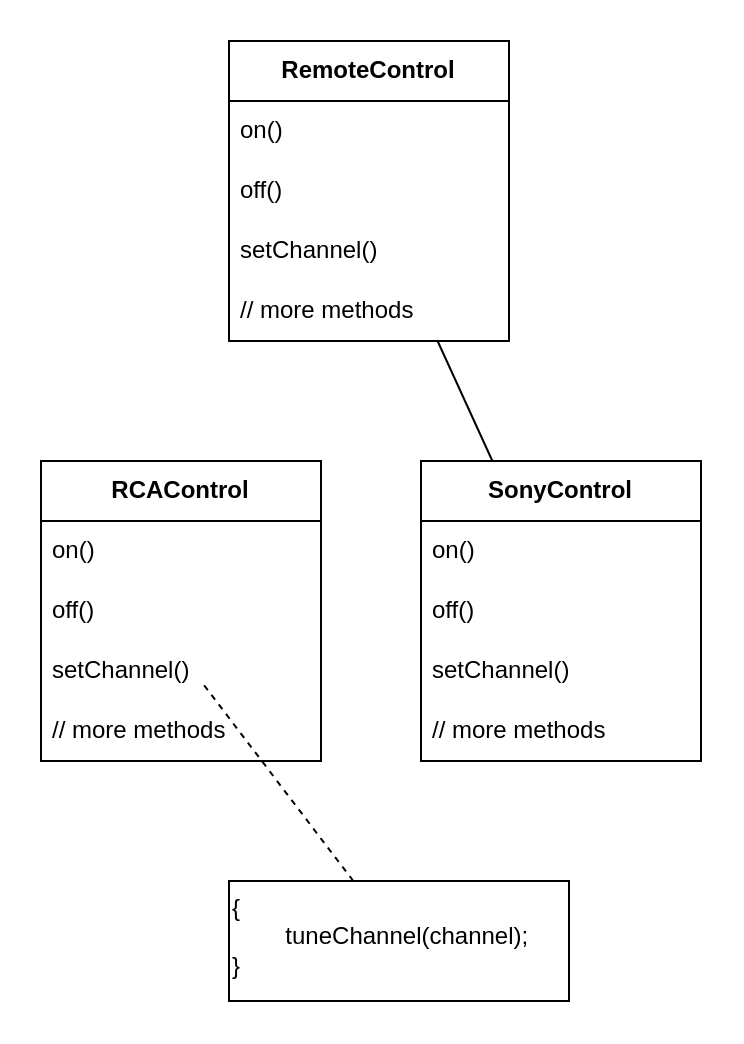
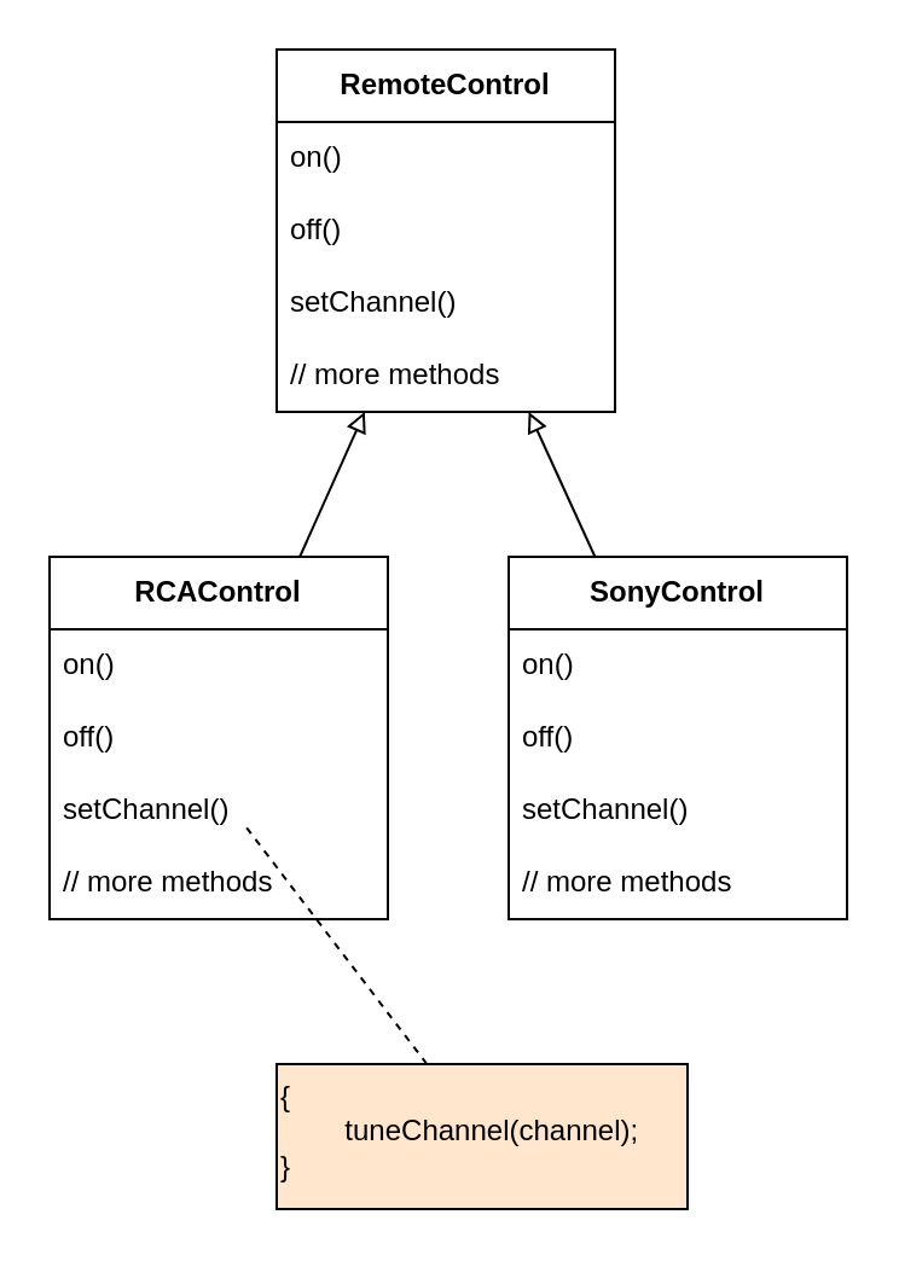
- <mxCell id="18" value="" style="endArrow=none;html=1;rounded=0;endFill=0;" edge="1" parent="1" source="7" target="2"><mxGeometry width="50" height="50" relative="1" as="geometry"><mxPoint x="133.571" y="240" as="sourcePoint" /><mxPoint x="160.429" y="180" as="targetPoint" /></mxGeometry></mxCell>
+ <mxCell id="18" value="" style="endArrow=block;html=1;rounded=0;endFill=0;" edge="1" parent="1" source="7" target="2"><mxGeometry width="50" height="50" relative="1" as="geometry"><mxPoint x="133.571" y="240" as="sourcePoint" /><mxPoint x="160.429" y="180" as="targetPoint" /></mxGeometry></mxCell>
+ <mxCell id="17" value="" style="endArrow=block;html=1;rounded=0;endFill=0;" edge="1" parent="1" source="12" target="2"><mxGeometry width="50" height="50" relative="1" as="geometry"><mxPoint x="-10" y="220" as="sourcePoint" /><mxPoint x="40" y="170" as="targetPoint" /></mxGeometry></mxCell>
- <mxCell id="19" value="{&lt;br&gt;&lt;span style=&quot;white-space: pre;&quot;&gt;&#09;&lt;/span&gt;tuneChannel(channel);&lt;br&gt;}" style="rounded=0;whiteSpace=wrap;html=1;align=left;verticalAlign=top;" vertex="1" parent="1"><mxGeometry x="114" y="440" width="170" height="60" as="geometry" /></mxCell>
+ <mxCell id="19" value="{&lt;br&gt;&lt;span style=&quot;white-space: pre;&quot;&gt;&#09;&lt;/span&gt;tuneChannel(channel);&lt;br&gt;}" style="rounded=0;whiteSpace=wrap;html=1;align=left;verticalAlign=top;fillColor=#ffe6cc;" vertex="1" parent="1"><mxGeometry x="114" y="440" width="170" height="60" as="geometry" /></mxCell>
